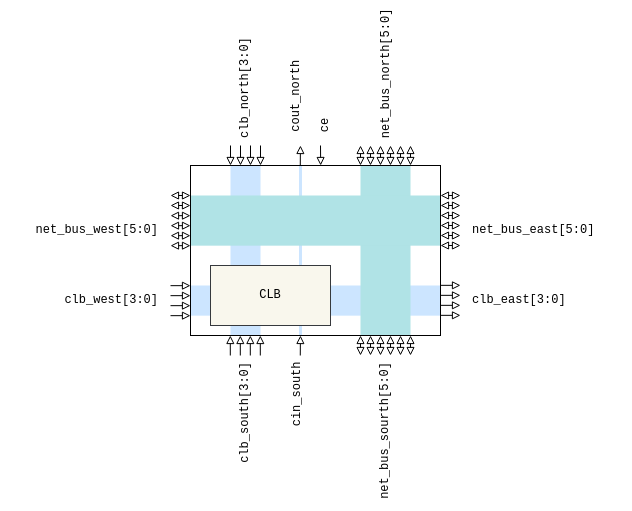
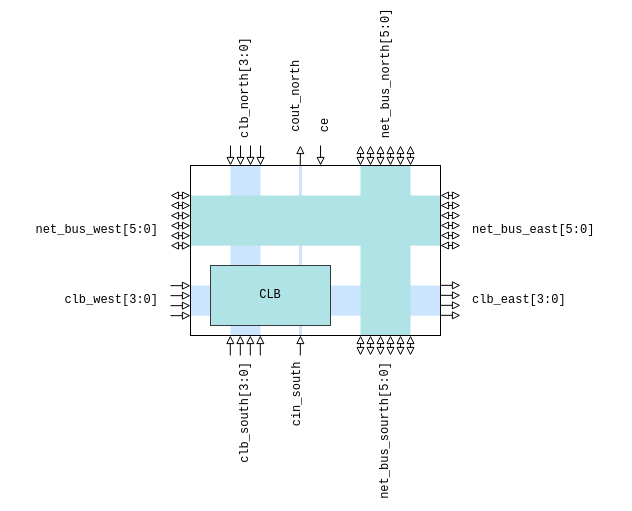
- <mxCell id="59" value="CLB" style="rounded=0;whiteSpace=wrap;html=1;fontFamily=Courier New;fillColor=#f9f7ed;strokeColor=#36393d;" parent="1" vertex="1"><mxGeometry x="210" y="239" width="120" height="60" as="geometry" /></mxCell>
+ <mxCell id="59" value="CLB" style="rounded=0;whiteSpace=wrap;html=1;fontFamily=Courier New;fillColor=#b0e3e6;strokeColor=#36393d;" parent="1" vertex="1"><mxGeometry x="210" y="239" width="120" height="60" as="geometry" /></mxCell>
